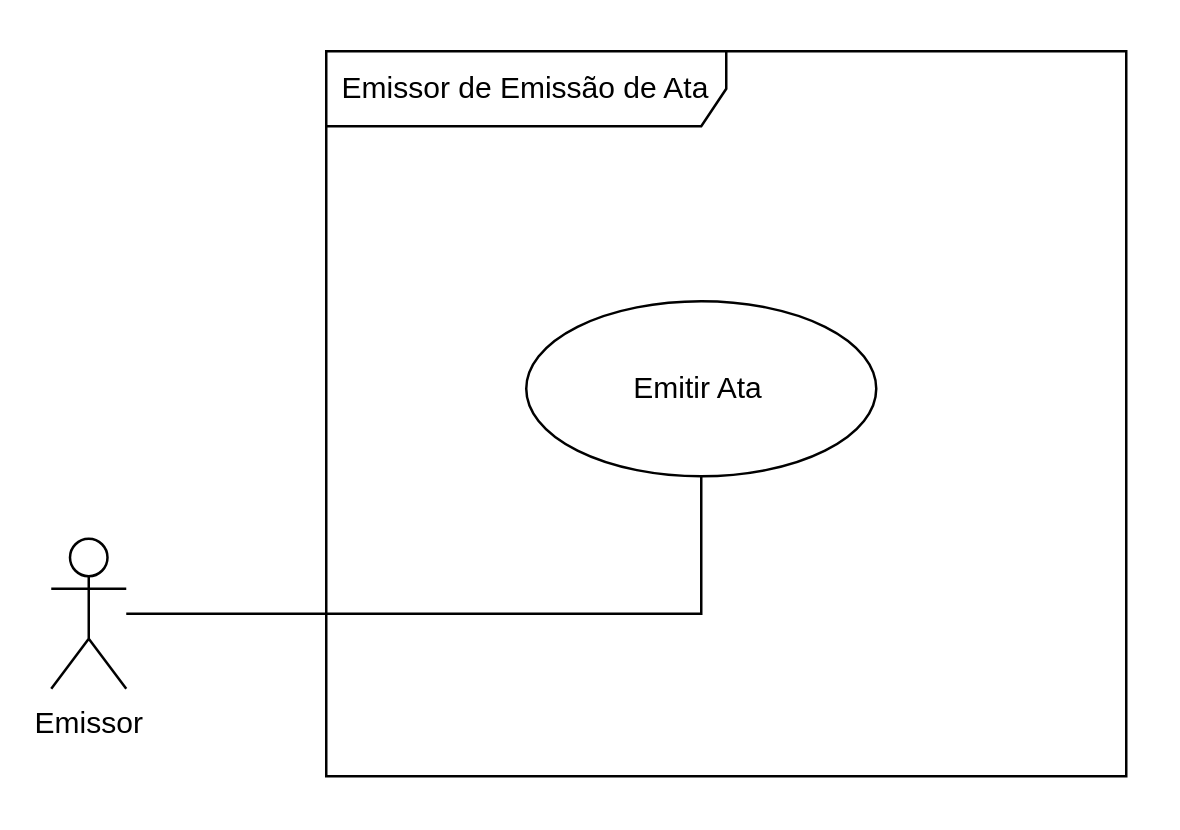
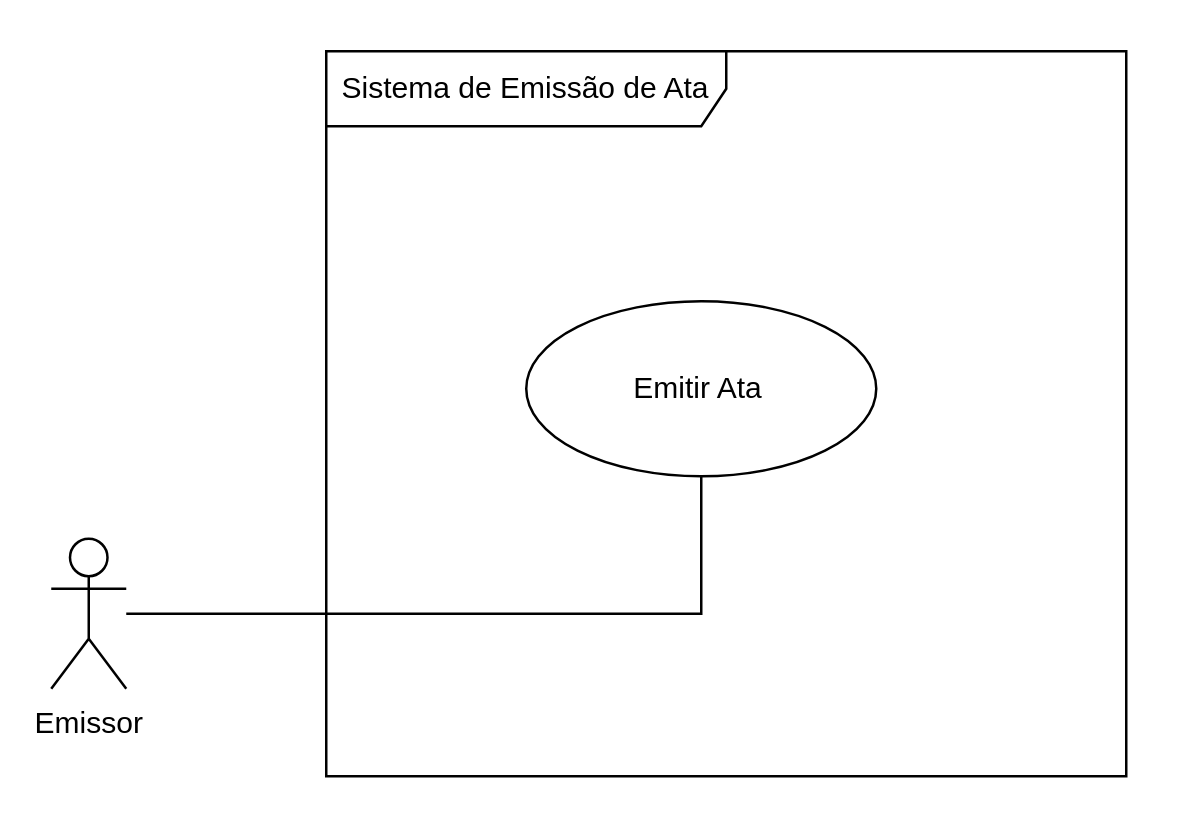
- <mxCell id="5" value="Emissor de Emissão de Ata" style="shape=umlFrame;whiteSpace=wrap;html=1;pointerEvents=0;width=160;height=30;" vertex="1" parent="1"><mxGeometry x="130" y="20" width="320" height="290" as="geometry" /></mxCell>
+ <mxCell id="5" value="Sistema de Emissão de Ata" style="shape=umlFrame;whiteSpace=wrap;html=1;pointerEvents=0;width=160;height=30;" vertex="1" parent="1"><mxGeometry x="130" y="20" width="320" height="290" as="geometry" /></mxCell>
